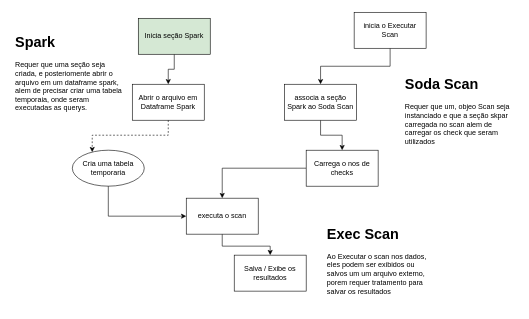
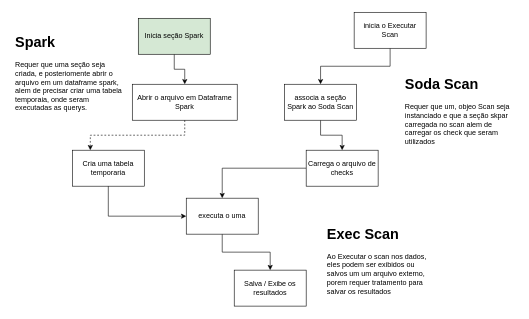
- <mxCell id="2" value="Abrir o arquivo em Dataframe Spark" style="rounded=0;whiteSpace=wrap;html=1;" parent="1" vertex="1"><mxGeometry x="220" y="140" width="120" height="60" as="geometry" /></mxCell>
+ <mxCell id="2" value="Abrir o arquivo em Dataframe Spark" style="rounded=0;whiteSpace=wrap;html=1;" parent="1" vertex="1"><mxGeometry x="220" y="140" width="175" height="60" as="geometry" /></mxCell>
- <mxCell id="16" value="Cria uma tabela temporaria" style="ellipse;whiteSpace=wrap;html=1;" parent="1" vertex="1"><mxGeometry x="120" y="250" width="120" height="60" as="geometry" /></mxCell>
+ <mxCell id="16" value="Cria uma tabela temporaria" style="whiteSpace=wrap;html=1;rounded=0;" parent="1" vertex="1"><mxGeometry x="120" y="250" width="120" height="60" as="geometry" /></mxCell>
- <mxCell id="10" value="Carrega o nos de checks" style="whiteSpace=wrap;html=1;rounded=0;" parent="1" vertex="1"><mxGeometry x="510" y="250" width="120" height="60" as="geometry" /></mxCell>
+ <mxCell id="10" value="Carrega o arquivo de checks" style="whiteSpace=wrap;html=1;rounded=0;" parent="1" vertex="1"><mxGeometry x="510" y="250" width="120" height="60" as="geometry" /></mxCell>
- <mxCell id="12" value="executa o scan" style="whiteSpace=wrap;html=1;rounded=0;" parent="1" vertex="1"><mxGeometry x="310" y="330" width="120" height="60" as="geometry" /></mxCell>
+ <mxCell id="12" value="executa o uma" style="whiteSpace=wrap;html=1;rounded=0;" parent="1" vertex="1"><mxGeometry x="310" y="330" width="120" height="60" as="geometry" /></mxCell>
- <mxCell id="13" value="Salva / Exibe os resultados" style="whiteSpace=wrap;html=1;rounded=0;" parent="1" vertex="1"><mxGeometry x="390" y="425" width="120" height="60" as="geometry" /></mxCell>
+ <mxCell id="13" value="Salva / Exibe os resultados" style="whiteSpace=wrap;html=1;rounded=0;" parent="1" vertex="1"><mxGeometry x="390" y="450" width="120" height="60" as="geometry" /></mxCell>
